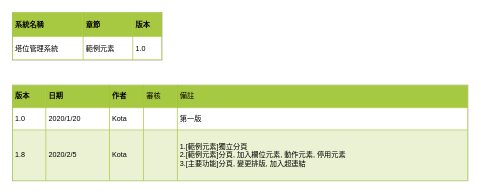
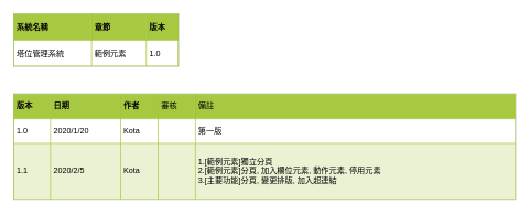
- <mxCell id="2" value="&lt;table border=&quot;1&quot; width=&quot;100%&quot; cellpadding=&quot;4&quot; style=&quot;width: 100% ; height: 100% ; border-collapse: collapse&quot;&gt;&lt;tbody&gt;&lt;tr style=&quot;background-color: #a7c942 ; color: #ffffff ; border: 1px solid #98bf21&quot;&gt;&lt;th align=&quot;left&quot;&gt;&lt;font color=&quot;#000000&quot;&gt;版本&lt;/font&gt;&lt;/th&gt;&lt;th align=&quot;left&quot;&gt;&lt;font color=&quot;#000000&quot;&gt;日期&lt;/font&gt;&lt;/th&gt;&lt;th align=&quot;left&quot;&gt;&lt;font color=&quot;#000000&quot;&gt;作者&lt;/font&gt;&lt;/th&gt;&lt;td&gt;&lt;font color=&quot;#000000&quot;&gt;審核&lt;/font&gt;&lt;/td&gt;&lt;td&gt;&lt;font color=&quot;#000000&quot;&gt;備註&lt;/font&gt;&lt;/td&gt;&lt;/tr&gt;&lt;tr style=&quot;border: 1px solid #98bf21&quot;&gt;&lt;td&gt;&lt;font color=&quot;#000000&quot;&gt;1.0&lt;/font&gt;&lt;/td&gt;&lt;td&gt;&lt;font color=&quot;#000000&quot;&gt;2020/1/20&lt;/font&gt;&lt;/td&gt;&lt;td&gt;&lt;font color=&quot;#000000&quot;&gt;Kota&lt;/font&gt;&lt;/td&gt;&lt;td&gt;&lt;font color=&quot;#000000&quot;&gt;&lt;br&gt;&lt;/font&gt;&lt;/td&gt;&lt;td&gt;&lt;font color=&quot;#000000&quot;&gt;第一版&lt;/font&gt;&lt;/td&gt;&lt;/tr&gt;&lt;tr style=&quot;background-color: #eaf2d3 ; border: 1px solid #98bf21&quot;&gt;&lt;td&gt;&lt;font color=&quot;#000000&quot;&gt;1.8&lt;/font&gt;&lt;/td&gt;&lt;td&gt;&lt;font color=&quot;#000000&quot;&gt;2020/2/5&lt;/font&gt;&lt;/td&gt;&lt;td&gt;&lt;font color=&quot;#000000&quot;&gt;Kota&lt;/font&gt;&lt;/td&gt;&lt;td&gt;&lt;/td&gt;&lt;td&gt;&lt;font color=&quot;#000000&quot;&gt;1.[範例元素]獨立分頁&lt;br&gt;2.[範例元素]分頁, 加入欄位元素, 動作元素, 停用元素&lt;br&gt;3.[主要功能]分頁, 變更排版, 加入超連結&lt;/font&gt;&lt;/td&gt;&lt;/tr&gt;&lt;/tbody&gt;&lt;/table&gt;" style="text;html=1;strokeColor=#c0c0c0;fillColor=#ffffff;overflow=fill;rounded=0;" parent="1" vertex="1"><mxGeometry x="20" y="141" width="760" height="160" as="geometry" /></mxCell>
+ <mxCell id="2" value="&lt;table border=&quot;1&quot; width=&quot;100%&quot; cellpadding=&quot;4&quot; style=&quot;width: 100% ; height: 100% ; border-collapse: collapse&quot;&gt;&lt;tbody&gt;&lt;tr style=&quot;background-color: #a7c942 ; color: #ffffff ; border: 1px solid #98bf21&quot;&gt;&lt;th align=&quot;left&quot;&gt;&lt;font color=&quot;#000000&quot;&gt;版本&lt;/font&gt;&lt;/th&gt;&lt;th align=&quot;left&quot;&gt;&lt;font color=&quot;#000000&quot;&gt;日期&lt;/font&gt;&lt;/th&gt;&lt;th align=&quot;left&quot;&gt;&lt;font color=&quot;#000000&quot;&gt;作者&lt;/font&gt;&lt;/th&gt;&lt;td&gt;&lt;font color=&quot;#000000&quot;&gt;審核&lt;/font&gt;&lt;/td&gt;&lt;td&gt;&lt;font color=&quot;#000000&quot;&gt;備註&lt;/font&gt;&lt;/td&gt;&lt;/tr&gt;&lt;tr style=&quot;border: 1px solid #98bf21&quot;&gt;&lt;td&gt;&lt;font color=&quot;#000000&quot;&gt;1.0&lt;/font&gt;&lt;/td&gt;&lt;td&gt;&lt;font color=&quot;#000000&quot;&gt;2020/1/20&lt;/font&gt;&lt;/td&gt;&lt;td&gt;&lt;font color=&quot;#000000&quot;&gt;Kota&lt;/font&gt;&lt;/td&gt;&lt;td&gt;&lt;font color=&quot;#000000&quot;&gt;&lt;br&gt;&lt;/font&gt;&lt;/td&gt;&lt;td&gt;&lt;font color=&quot;#000000&quot;&gt;第一版&lt;/font&gt;&lt;/td&gt;&lt;/tr&gt;&lt;tr style=&quot;background-color: #eaf2d3 ; border: 1px solid #98bf21&quot;&gt;&lt;td&gt;&lt;font color=&quot;#000000&quot;&gt;1.1&lt;/font&gt;&lt;/td&gt;&lt;td&gt;&lt;font color=&quot;#000000&quot;&gt;2020/2/5&lt;/font&gt;&lt;/td&gt;&lt;td&gt;&lt;font color=&quot;#000000&quot;&gt;Kota&lt;/font&gt;&lt;/td&gt;&lt;td&gt;&lt;/td&gt;&lt;td&gt;&lt;font color=&quot;#000000&quot;&gt;1.[範例元素]獨立分頁&lt;br&gt;2.[範例元素]分頁, 加入欄位元素, 動作元素, 停用元素&lt;br&gt;3.[主要功能]分頁, 變更排版, 加入超連結&lt;/font&gt;&lt;/td&gt;&lt;/tr&gt;&lt;/tbody&gt;&lt;/table&gt;" style="text;html=1;strokeColor=#c0c0c0;fillColor=#ffffff;overflow=fill;rounded=0;" parent="1" vertex="1"><mxGeometry x="20" y="141" width="760" height="160" as="geometry" /></mxCell>
